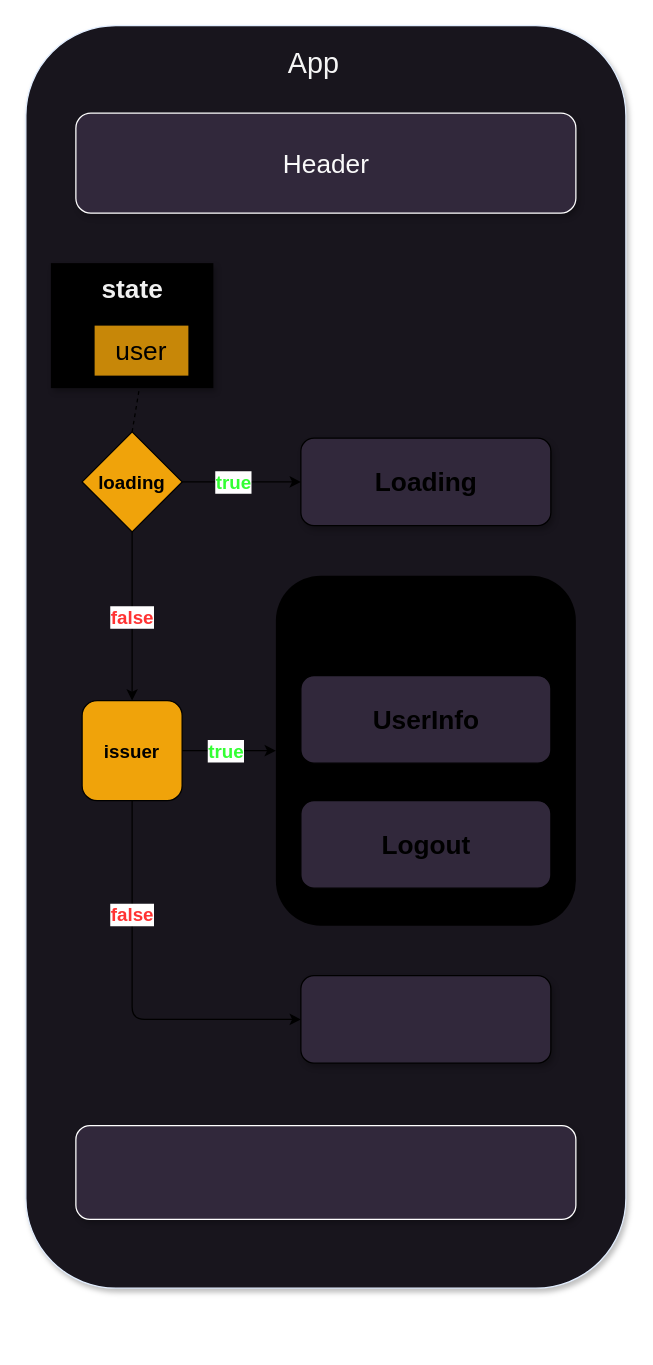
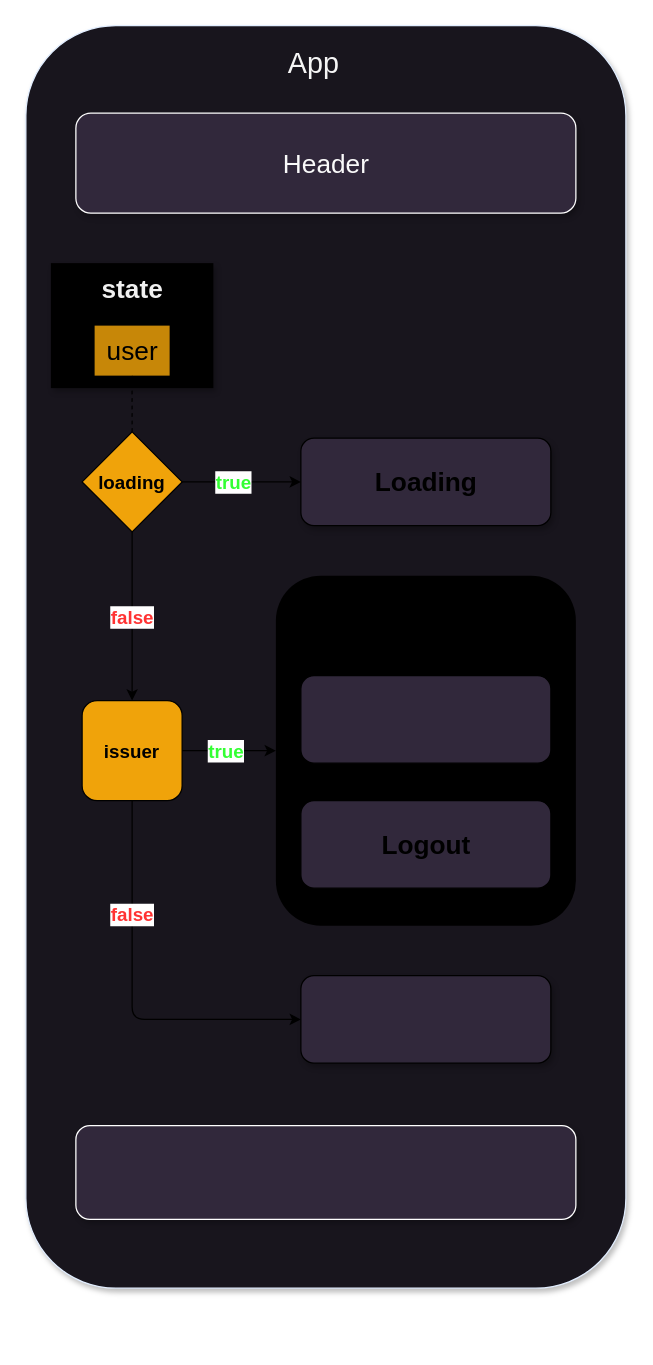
- <mxCell id="7" value="&lt;font color=&quot;#000000&quot;&gt;user&lt;/font&gt;" style="text;html=1;align=center;verticalAlign=middle;resizable=0;points=[];autosize=1;strokeColor=none;fillColor=#C78708;shadow=1;container=0;fontSize=21;" parent="5" vertex="1"><mxGeometry x="34.997" y="50.002" width="75" height="40" as="geometry" /></mxCell>
+ <mxCell id="7" value="&lt;font color=&quot;#000000&quot;&gt;user&lt;/font&gt;" style="text;html=1;align=center;verticalAlign=middle;resizable=0;points=[];autosize=1;strokeColor=none;fillColor=#C78708;shadow=1;container=0;fontSize=21;" parent="5" vertex="1"><mxGeometry x="34.997" y="50.002" width="60" height="40" as="geometry" /></mxCell>
- <mxCell id="26" value="UserInfo" style="text;html=1;align=center;verticalAlign=middle;resizable=0;points=[];autosize=1;strokeColor=none;fillColor=none;fontSize=21;fontStyle=1" parent="24" vertex="1"><mxGeometry x="45" y="15.004" width="110" height="40" as="geometry" /></mxCell>
